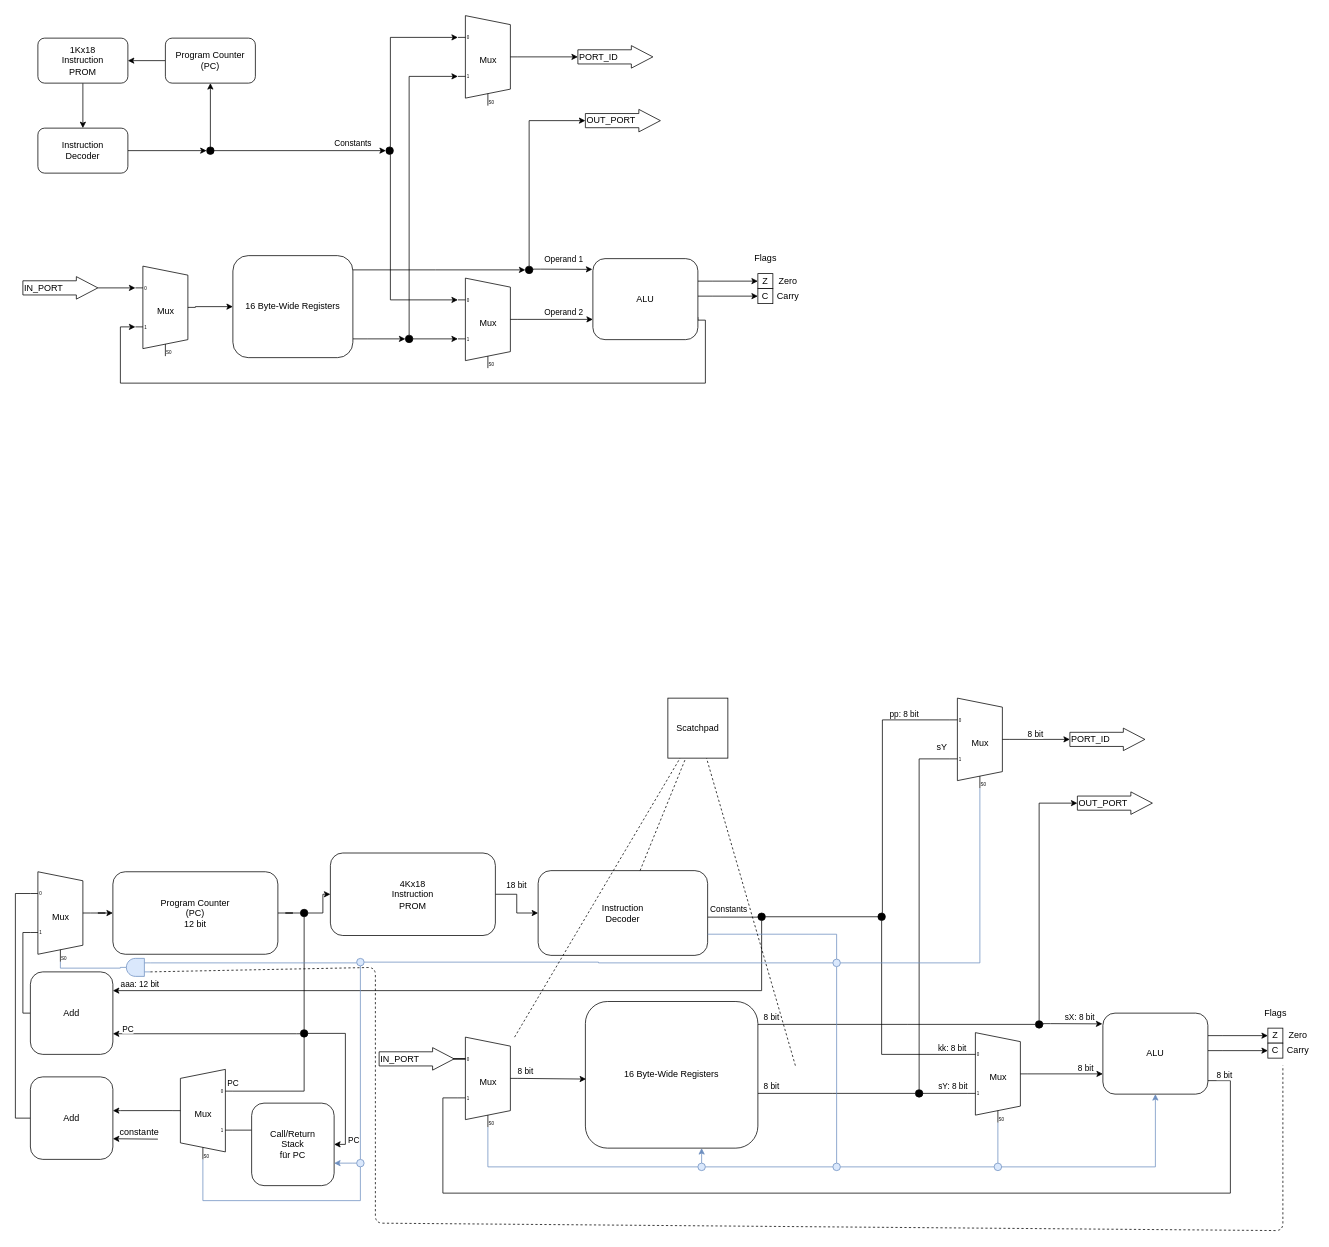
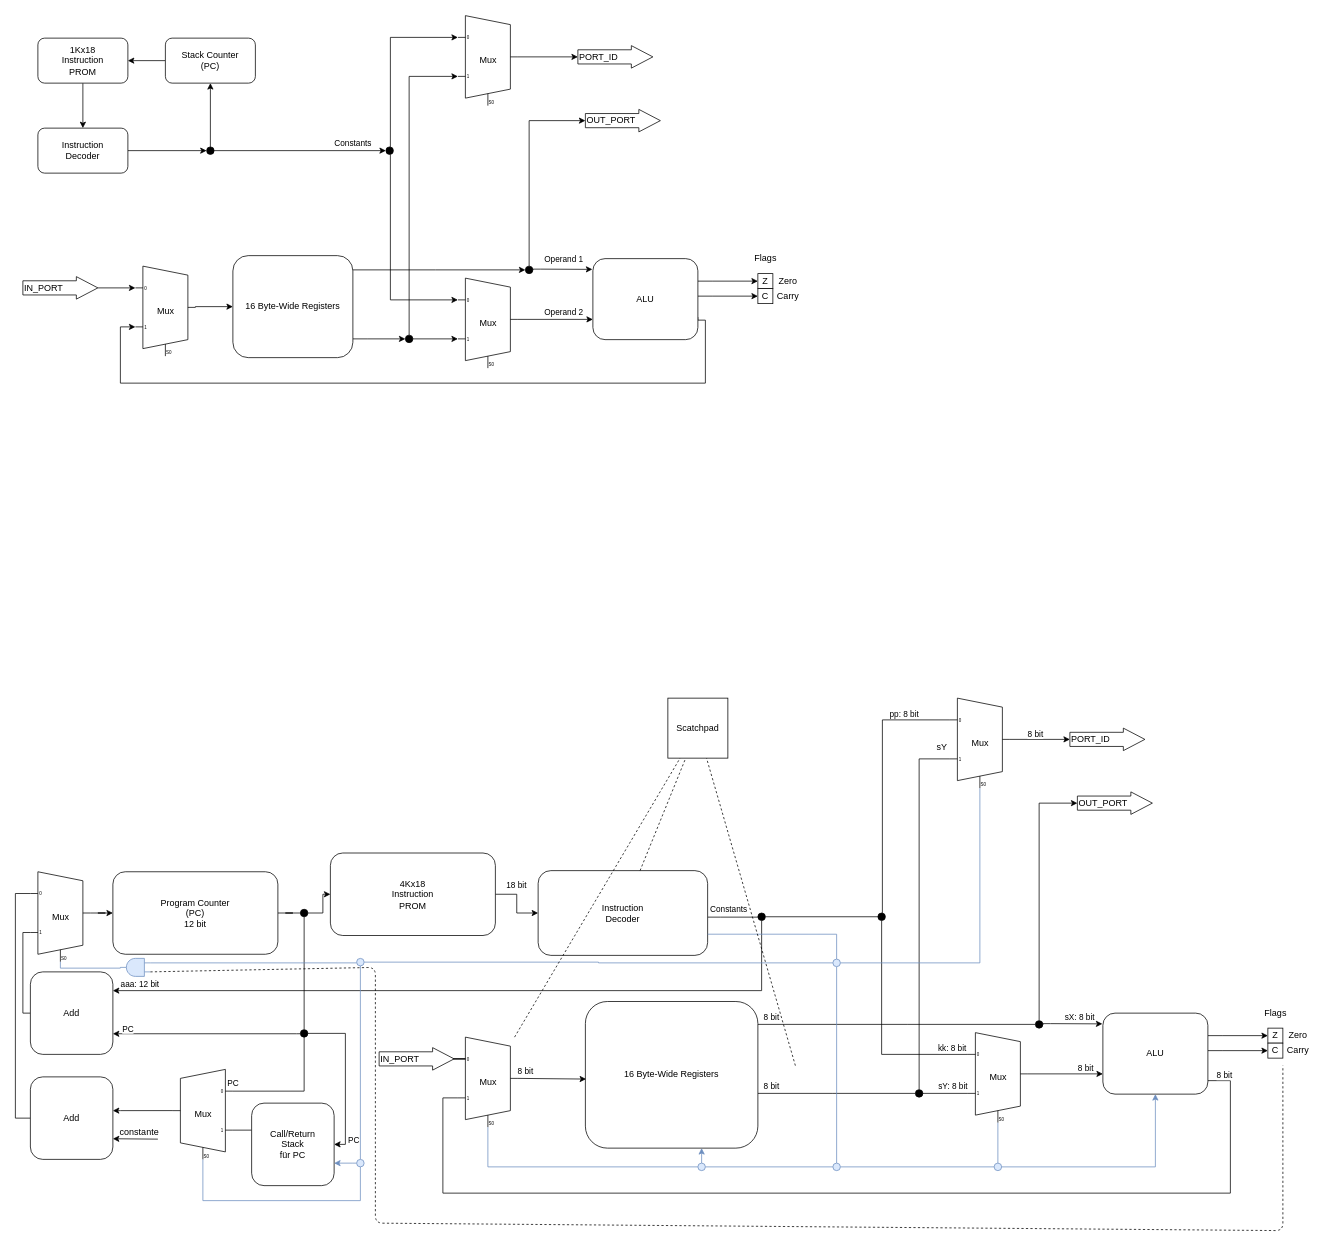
- <mxCell id="5" value="Program Counter&lt;br&gt;(PC)" style="rounded=1;whiteSpace=wrap;html=1;" parent="1" vertex="1"><mxGeometry x="220" y="50" width="120" height="60" as="geometry" /></mxCell>
+ <mxCell id="5" value="Stack Counter&lt;br&gt;(PC)" style="rounded=1;whiteSpace=wrap;html=1;" parent="1" vertex="1"><mxGeometry x="220" y="50" width="120" height="60" as="geometry" /></mxCell>
